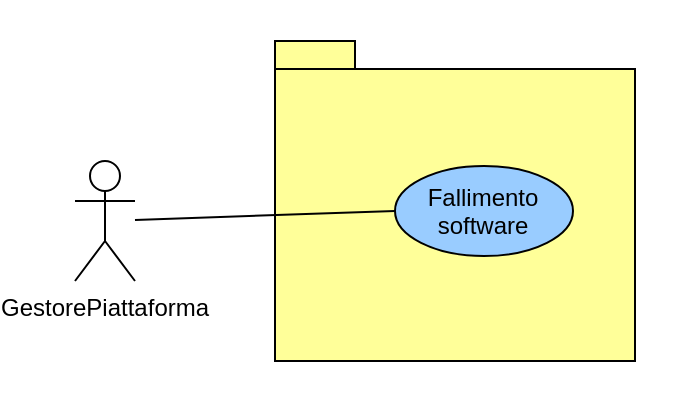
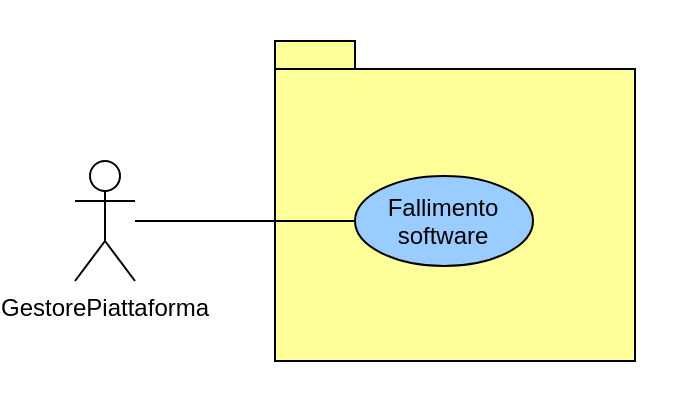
- <mxCell id="4" value="Fallimento&#10;software" style="ellipse;fillColor=#99CCFF;" parent="1" vertex="1"><mxGeometry x="180" y="82.5" width="89" height="45" as="geometry" /></mxCell>
+ <mxCell id="4" value="Fallimento&#10;software" style="ellipse;fillColor=#99CCFF;" parent="1" vertex="1"><mxGeometry x="160" y="87.5" width="89" height="45" as="geometry" /></mxCell>
